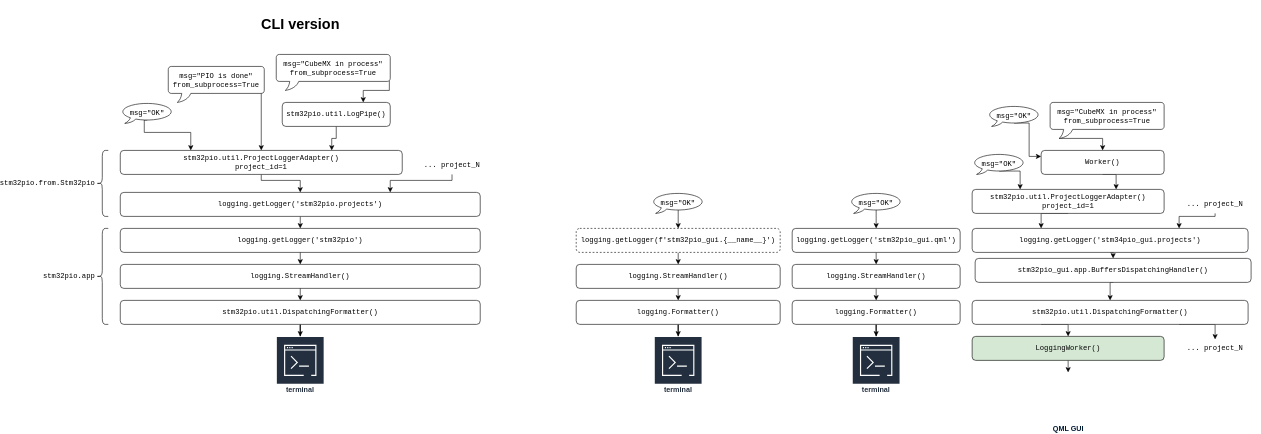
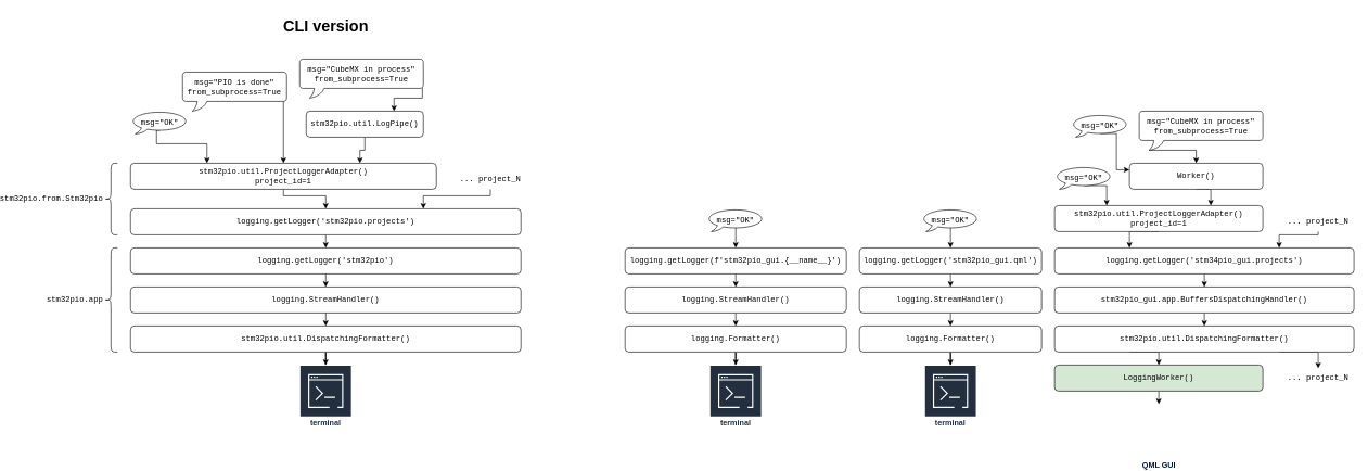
- <mxCell id="26" value="logging.getLogger(f'stm32pio_gui.{__name__}')" style="rounded=1;whiteSpace=wrap;html=1;fontFamily=Courier New;dashed=1;" vertex="1" parent="1"><mxGeometry x="820" y="380" width="340" height="40" as="geometry" /></mxCell>
+ <mxCell id="26" value="logging.getLogger(f'stm32pio_gui.{__name__}')" style="rounded=1;whiteSpace=wrap;html=1;fontFamily=Courier New;" vertex="1" parent="1"><mxGeometry x="820" y="380" width="340" height="40" as="geometry" /></mxCell>
- <mxCell id="42" value="stm32pio_gui.app.BuffersDispatchingHandler()" style="rounded=1;whiteSpace=wrap;html=1;fontFamily=Courier New;" vertex="1" parent="1"><mxGeometry x="1485" y="430" width="460" height="40" as="geometry" /></mxCell>
+ <mxCell id="42" value="stm32pio_gui.app.BuffersDispatchingHandler()" style="rounded=1;whiteSpace=wrap;html=1;fontFamily=Courier New;" vertex="1" parent="1"><mxGeometry x="1480" y="440" width="460" height="40" as="geometry" /></mxCell>
